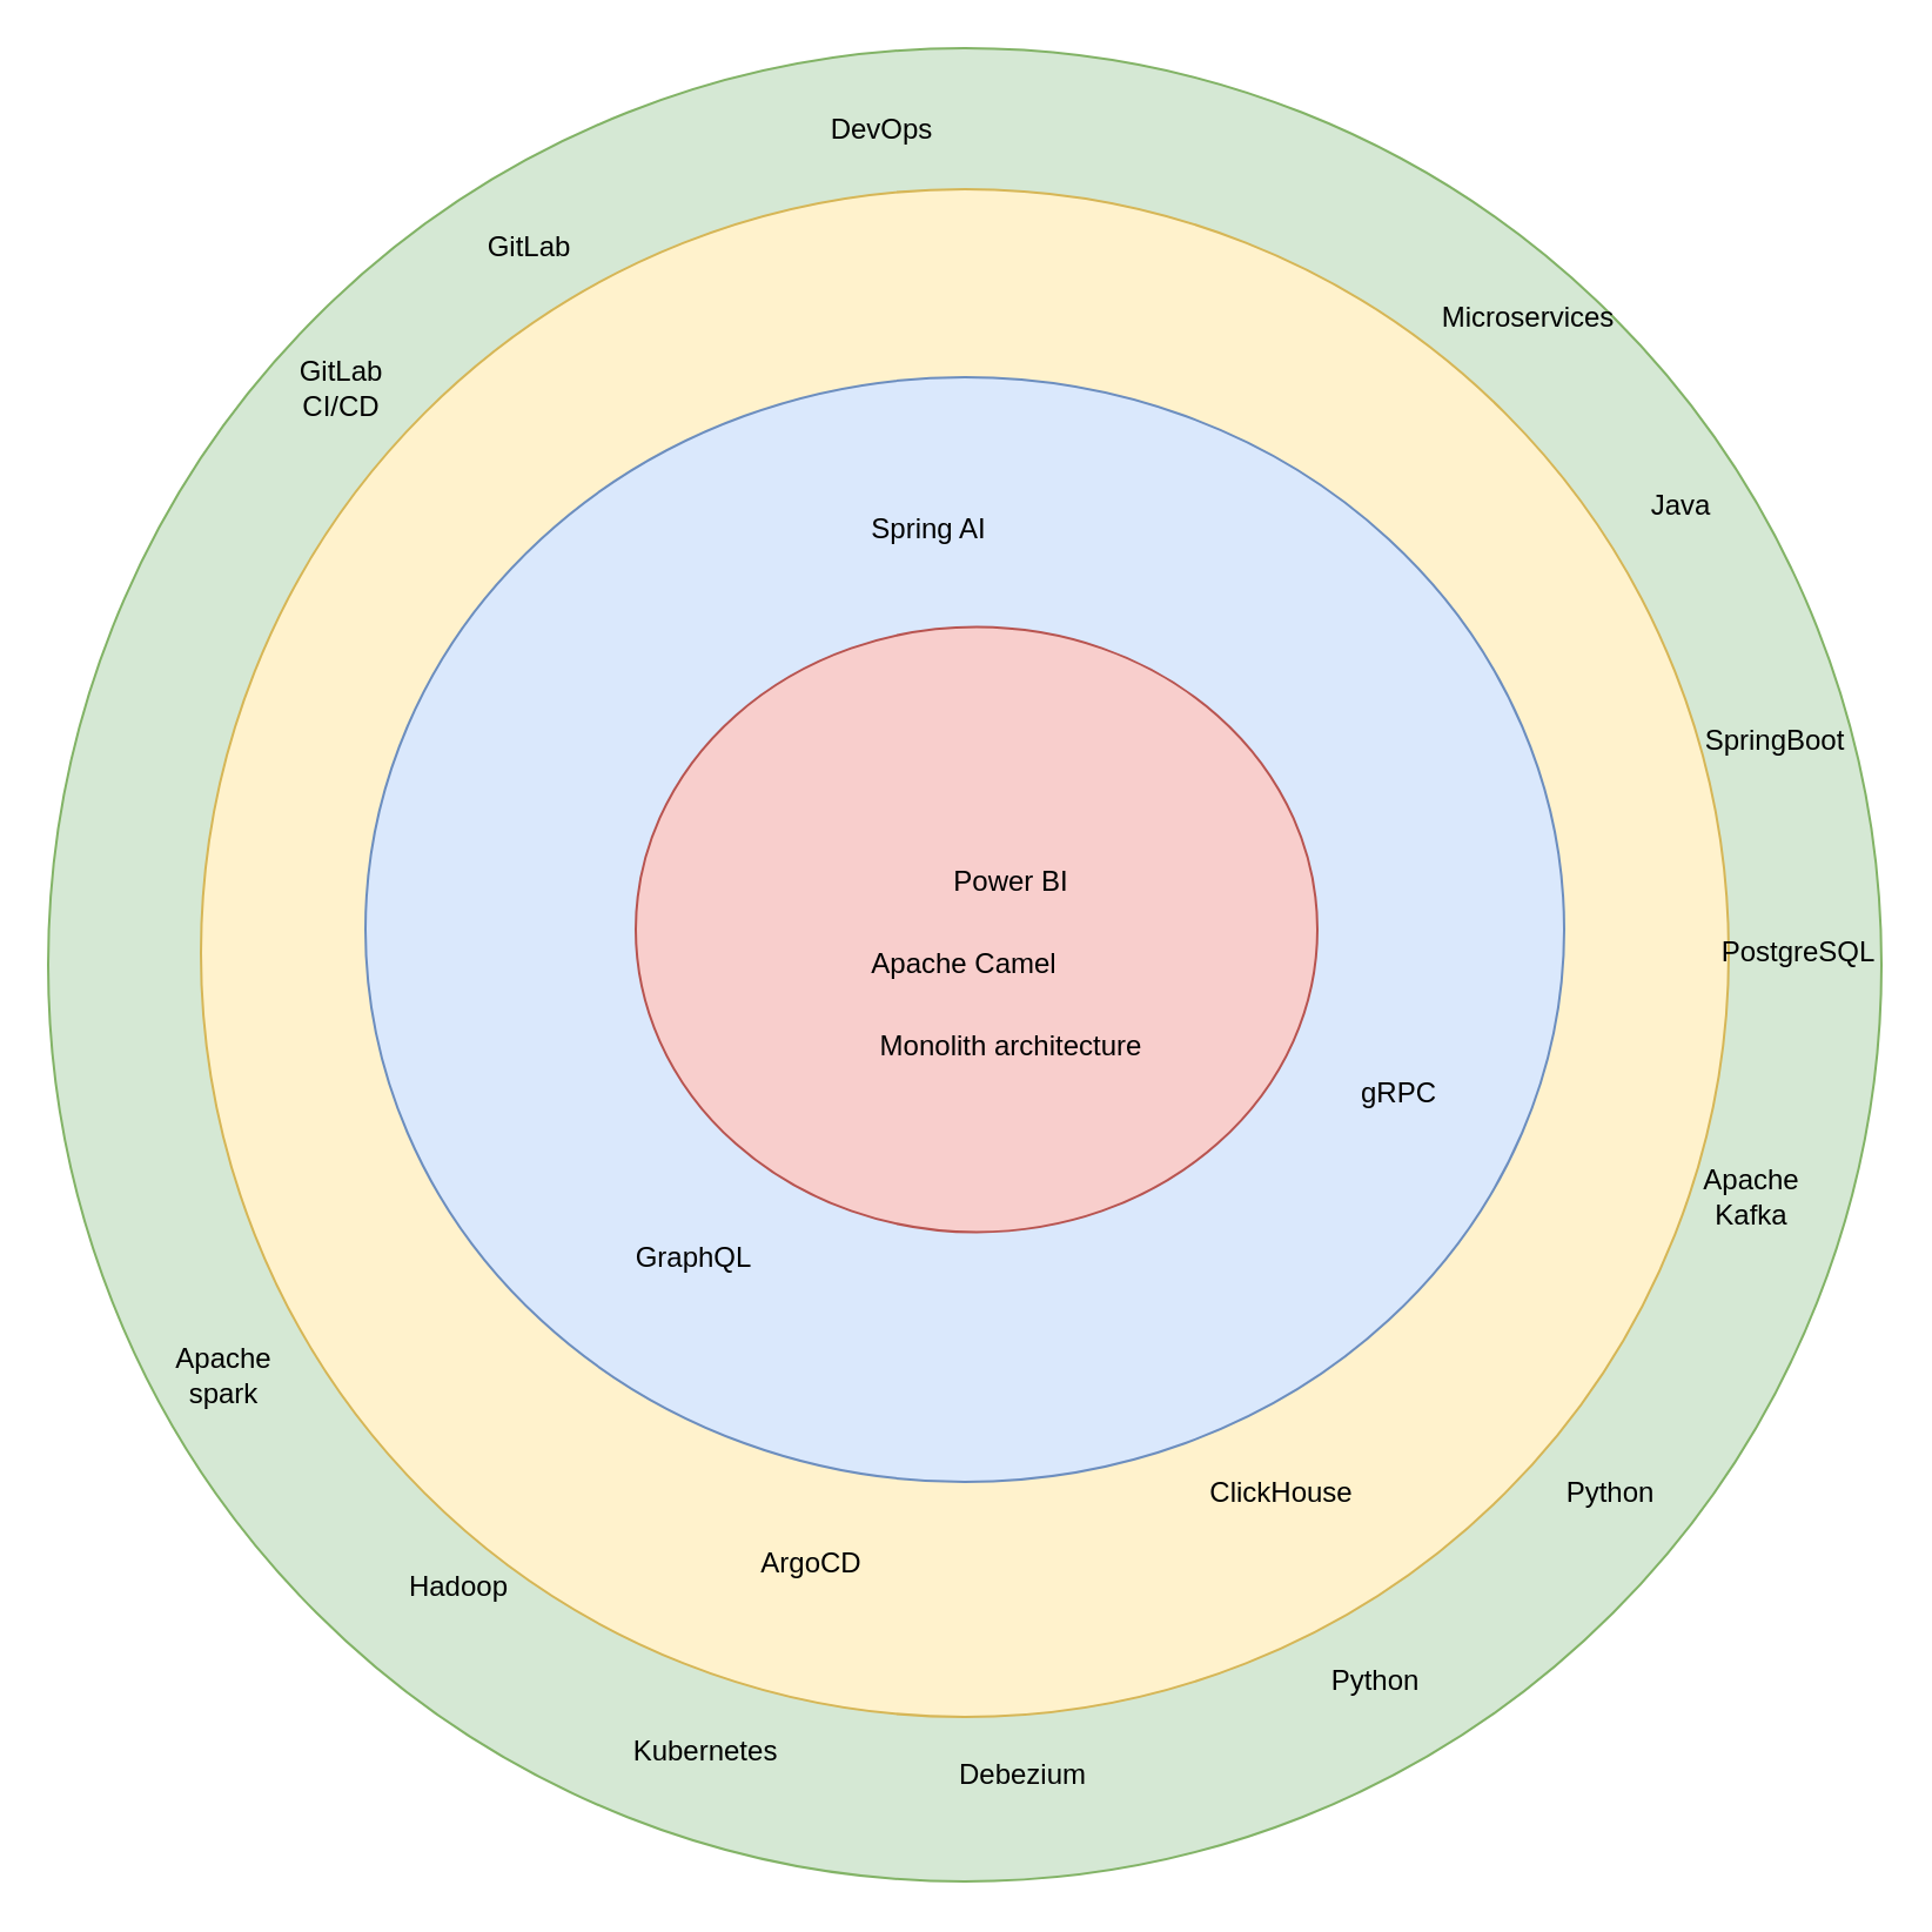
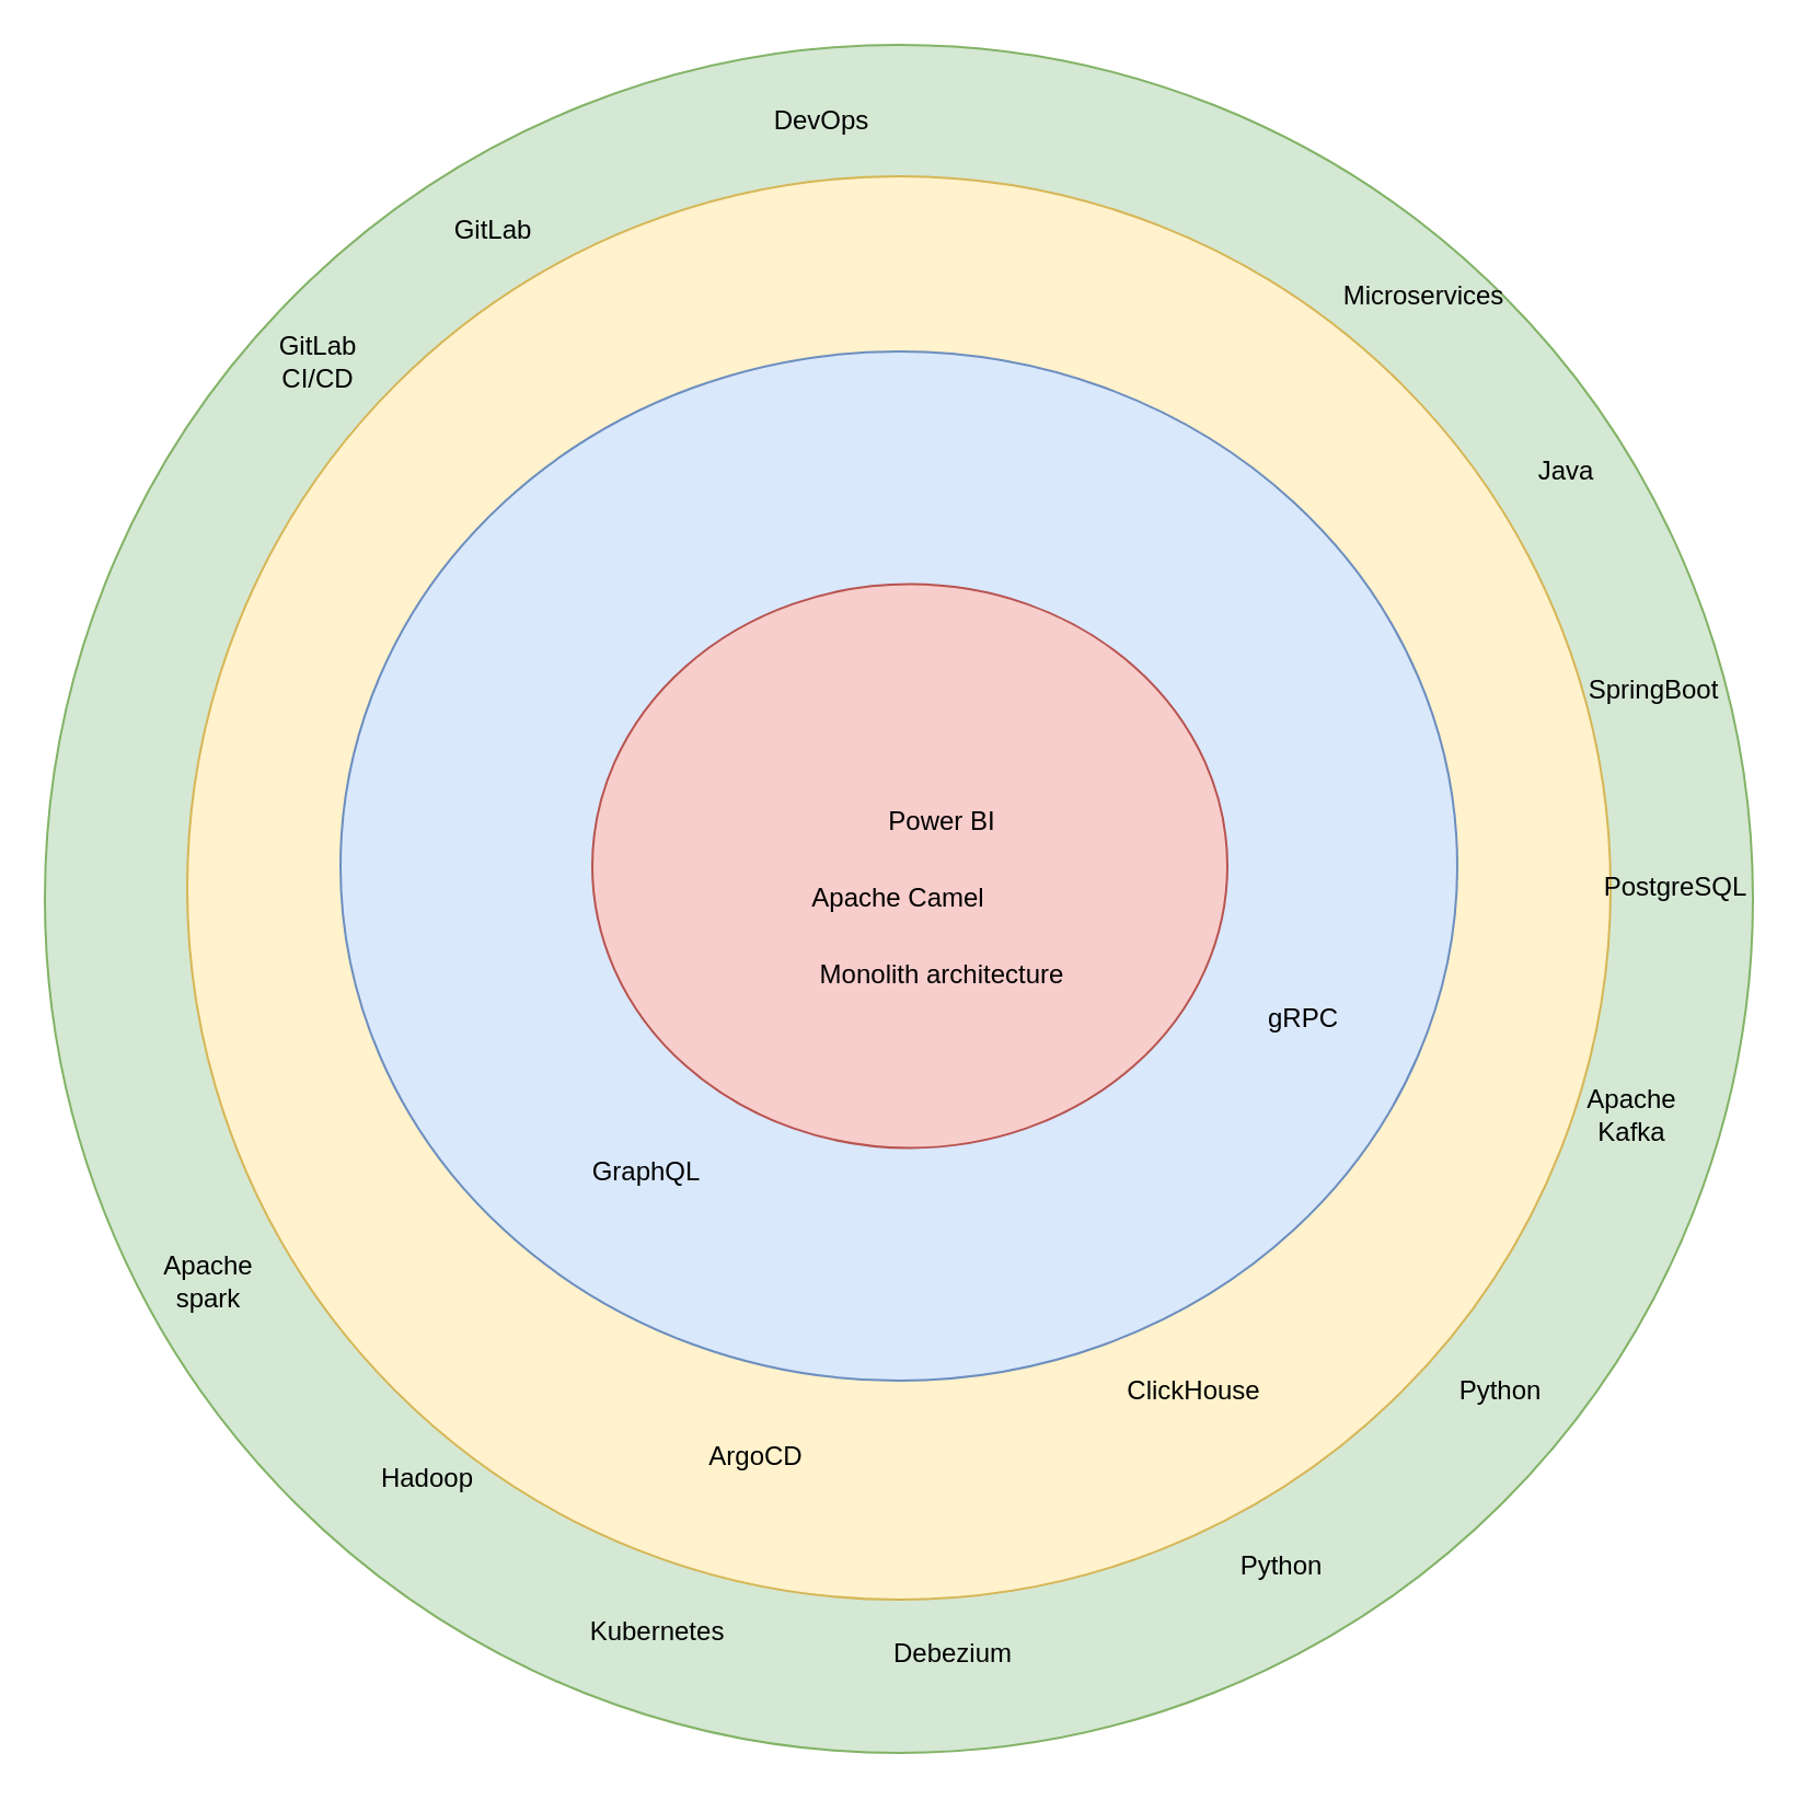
- <mxCell id="10" value="Spring AI" style="text;html=1;align=center;verticalAlign=middle;whiteSpace=wrap;rounded=0;" vertex="1" parent="1"><mxGeometry x="365" y="210" width="60" height="30" as="geometry" /></mxCell>
